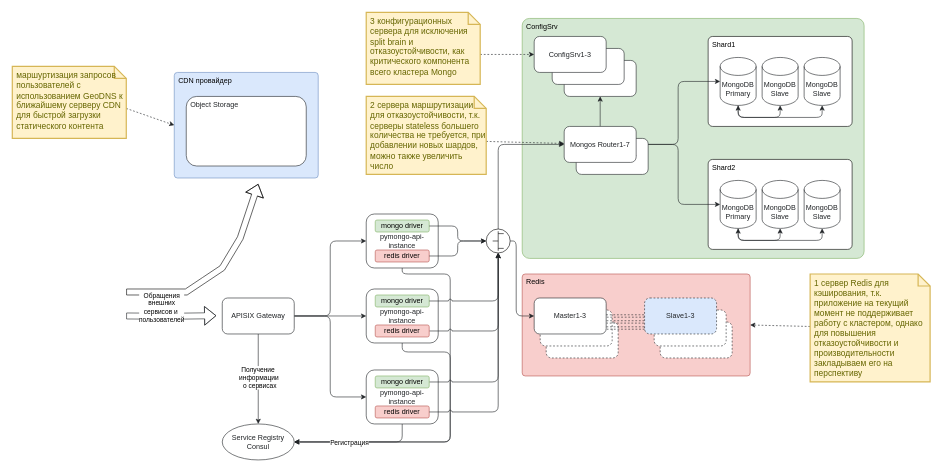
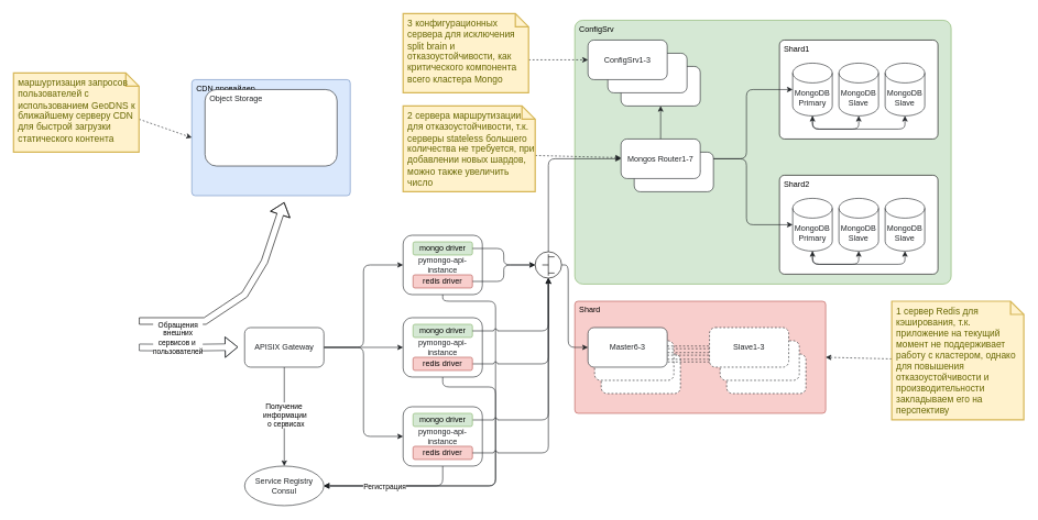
- <mxCell id="72" value="Object Storage" style="rounded=1;whiteSpace=wrap;html=1;strokeColor=#212427;fontColor=#212427;align=left;verticalAlign=top;spacingLeft=5;" vertex="1" parent="1"><mxGeometry x="310" y="160" width="200" height="116" as="geometry" /></mxCell>
+ <mxCell id="72" value="Object Storage" style="rounded=1;whiteSpace=wrap;html=1;strokeColor=#212427;fontColor=#212427;align=left;verticalAlign=top;spacingLeft=5;" vertex="1" parent="1"><mxGeometry x="310" y="135" width="200" height="116" as="geometry" /></mxCell>
- <mxCell id="30" value="Redis" style="rounded=1;whiteSpace=wrap;html=1;align=left;verticalAlign=top;spacingLeft=5;strokeColor=#b85450;fillColor=#f8cecc;arcSize=3;imageHeight=24;" parent="1" vertex="1"><mxGeometry x="870" y="456" width="380" height="170" as="geometry" /></mxCell>
+ <mxCell id="30" value="Shard" style="rounded=1;whiteSpace=wrap;html=1;align=left;verticalAlign=top;spacingLeft=5;strokeColor=#b85450;fillColor=#f8cecc;arcSize=3;imageHeight=24;" parent="1" vertex="1"><mxGeometry x="870" y="456" width="380" height="170" as="geometry" /></mxCell>
- <mxCell id="33" value="Master1-3" style="rounded=1;whiteSpace=wrap;html=1;strokeColor=#212427;fontColor=#212427;" parent="1" vertex="1"><mxGeometry x="890" y="496" width="120" height="60" as="geometry" /></mxCell>
+ <mxCell id="33" value="Master6-3" style="rounded=1;whiteSpace=wrap;html=1;strokeColor=#212427;fontColor=#212427;" parent="1" vertex="1"><mxGeometry x="890" y="496" width="120" height="60" as="geometry" /></mxCell>
- <mxCell id="36" value="Slave1-3" style="rounded=1;whiteSpace=wrap;html=1;strokeColor=#212427;fontColor=#212427;dashed=1;fillColor=#dae8fc;" parent="1" vertex="1"><mxGeometry x="1074" y="496" width="120" height="60" as="geometry" /></mxCell>
+ <mxCell id="36" value="Slave1-3" style="rounded=1;whiteSpace=wrap;html=1;strokeColor=#212427;fontColor=#212427;dashed=1;" parent="1" vertex="1"><mxGeometry x="1074" y="496" width="120" height="60" as="geometry" /></mxCell>
